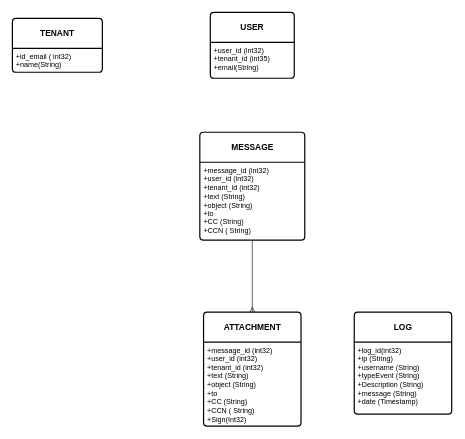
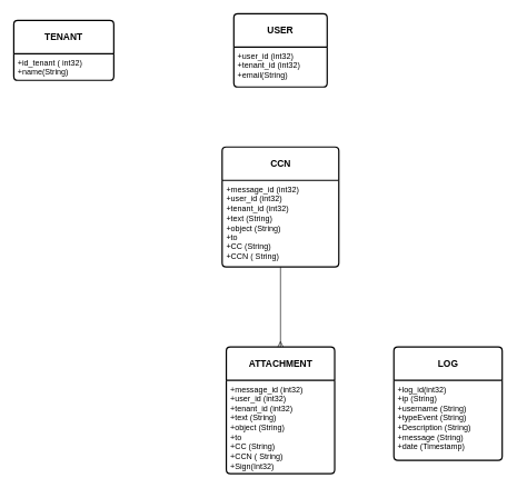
- <mxCell id="5" value="+user_id (int32)&lt;br&gt;+tenant_id (int35)&lt;div&gt;+email(String)&lt;/div&gt;" style="align=left;strokeColor=none;fillColor=none;spacingLeft=4;spacingRight=4;fontSize=12;verticalAlign=top;resizable=0;rotatable=0;part=1;html=1;whiteSpace=wrap;" vertex="1" parent="4"><mxGeometry y="50" width="140" height="60" as="geometry" /></mxCell>
+ <mxCell id="5" value="+user_id (int32)&lt;br&gt;+tenant_id (int32)&lt;div&gt;+email(String)&lt;/div&gt;" style="align=left;strokeColor=none;fillColor=none;spacingLeft=4;spacingRight=4;fontSize=12;verticalAlign=top;resizable=0;rotatable=0;part=1;html=1;whiteSpace=wrap;" vertex="1" parent="4"><mxGeometry y="50" width="140" height="60" as="geometry" /></mxCell>
- <mxCell id="3" value="+id_email ( int32)&lt;br&gt;+name(String)" style="align=left;strokeColor=none;fillColor=none;spacingLeft=4;spacingRight=4;fontSize=12;verticalAlign=top;resizable=0;rotatable=0;part=1;html=1;whiteSpace=wrap;" vertex="1" parent="2"><mxGeometry y="50" width="150" height="40" as="geometry" /></mxCell>
+ <mxCell id="3" value="+id_tenant ( int32)&lt;br&gt;+name(String)" style="align=left;strokeColor=none;fillColor=none;spacingLeft=4;spacingRight=4;fontSize=12;verticalAlign=top;resizable=0;rotatable=0;part=1;html=1;whiteSpace=wrap;" vertex="1" parent="2"><mxGeometry y="50" width="150" height="40" as="geometry" /></mxCell>
- <mxCell id="6" value="&lt;b&gt;MESSAGE&lt;/b&gt;" style="swimlane;childLayout=stackLayout;horizontal=1;startSize=50;horizontalStack=0;rounded=1;fontSize=14;fontStyle=0;strokeWidth=2;resizeParent=0;resizeLast=1;shadow=0;dashed=0;align=center;arcSize=4;whiteSpace=wrap;html=1;" vertex="1" parent="1"><mxGeometry x="332.5" y="220" width="175" height="180" as="geometry" /></mxCell>
+ <mxCell id="6" value="&lt;b&gt;CCN&lt;/b&gt;" style="swimlane;childLayout=stackLayout;horizontal=1;startSize=50;horizontalStack=0;rounded=1;fontSize=14;fontStyle=0;strokeWidth=2;resizeParent=0;resizeLast=1;shadow=0;dashed=0;align=center;arcSize=4;whiteSpace=wrap;html=1;" vertex="1" parent="1"><mxGeometry x="332.5" y="220" width="175" height="180" as="geometry" /></mxCell>
